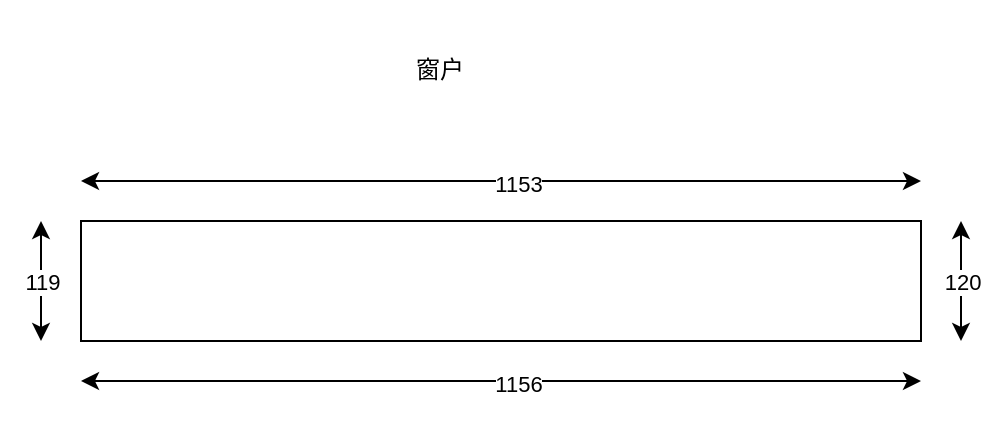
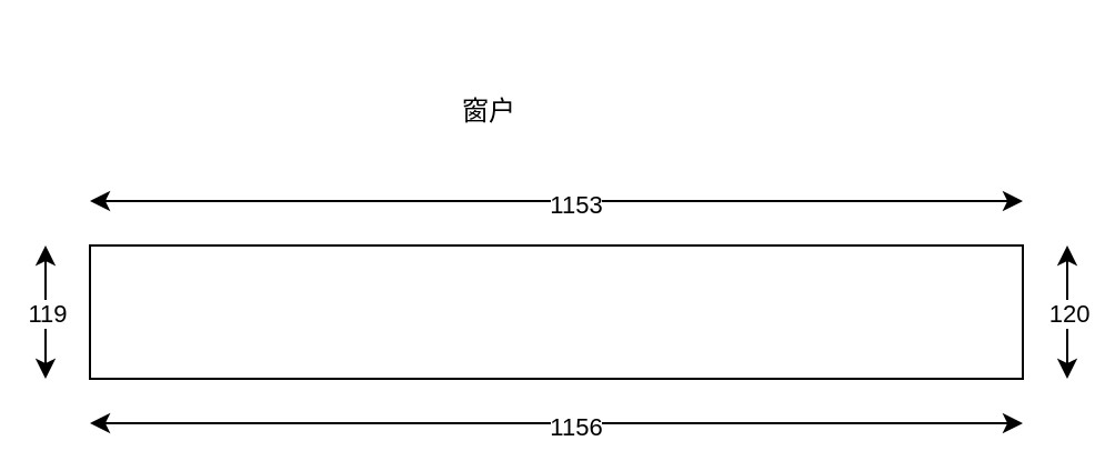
- <mxCell id="5" value="窗户" style="text;html=1;align=center;verticalAlign=middle;whiteSpace=wrap;rounded=0;" vertex="1" parent="1"><mxGeometry x="190" y="20" width="60" height="30" as="geometry" /></mxCell>
+ <mxCell id="5" value="窗户" style="text;html=1;align=center;verticalAlign=middle;whiteSpace=wrap;rounded=0;" vertex="1" parent="1"><mxGeometry x="190" y="35" width="60" height="30" as="geometry" /></mxCell>
